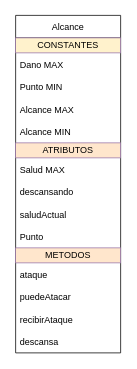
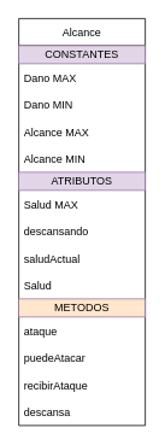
- <mxCell id="3" value="CONSTANTES" style="rounded=0;whiteSpace=wrap;html=1;fillColor=#fff2cc;strokeColor=#9673a6;" vertex="1" parent="2"><mxGeometry y="30" width="140" height="20" as="geometry" /></mxCell>
+ <mxCell id="3" value="CONSTANTES" style="rounded=0;whiteSpace=wrap;html=1;fillColor=#e1d5e7;strokeColor=#9673a6;" vertex="1" parent="2"><mxGeometry y="30" width="140" height="20" as="geometry" /></mxCell>
- <mxCell id="5" value="Punto MIN" style="text;strokeColor=none;fillColor=none;align=left;verticalAlign=middle;spacingLeft=4;spacingRight=4;overflow=hidden;points=[[0,0.5],[1,0.5]];portConstraint=eastwest;rotatable=0;" vertex="1" parent="2"><mxGeometry y="80" width="140" height="30" as="geometry" /></mxCell>
+ <mxCell id="5" value="Dano MIN" style="text;strokeColor=none;fillColor=none;align=left;verticalAlign=middle;spacingLeft=4;spacingRight=4;overflow=hidden;points=[[0,0.5],[1,0.5]];portConstraint=eastwest;rotatable=0;" vertex="1" parent="2"><mxGeometry y="80" width="140" height="30" as="geometry" /></mxCell>
- <mxCell id="8" value="ATRIBUTOS" style="rounded=0;whiteSpace=wrap;html=1;fillColor=#ffe6cc;strokeColor=#9673a6;" vertex="1" parent="2"><mxGeometry y="170" width="140" height="20" as="geometry" /></mxCell>
+ <mxCell id="8" value="ATRIBUTOS" style="rounded=0;whiteSpace=wrap;html=1;fillColor=#e1d5e7;strokeColor=#9673a6;" vertex="1" parent="2"><mxGeometry y="170" width="140" height="20" as="geometry" /></mxCell>
- <mxCell id="12" value="Punto" style="text;strokeColor=none;fillColor=none;align=left;verticalAlign=middle;spacingLeft=4;spacingRight=4;overflow=hidden;points=[[0,0.5],[1,0.5]];portConstraint=eastwest;rotatable=0;" vertex="1" parent="2"><mxGeometry y="280" width="140" height="30" as="geometry" /></mxCell>
+ <mxCell id="12" value="Salud" style="text;strokeColor=none;fillColor=none;align=left;verticalAlign=middle;spacingLeft=4;spacingRight=4;overflow=hidden;points=[[0,0.5],[1,0.5]];portConstraint=eastwest;rotatable=0;" vertex="1" parent="2"><mxGeometry y="280" width="140" height="30" as="geometry" /></mxCell>
